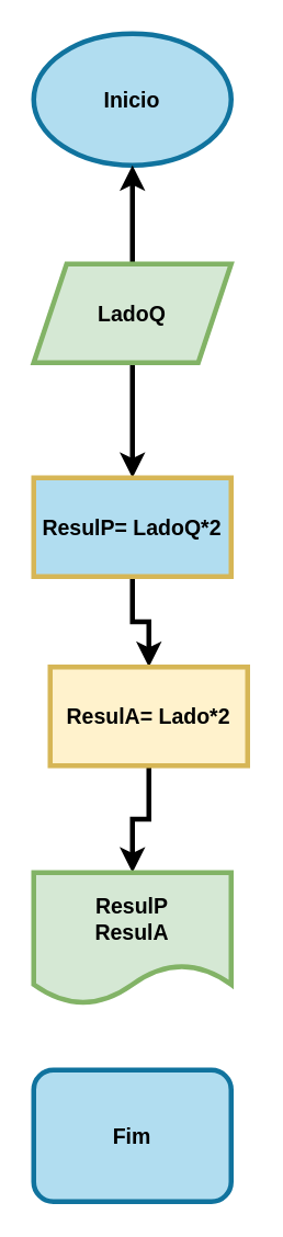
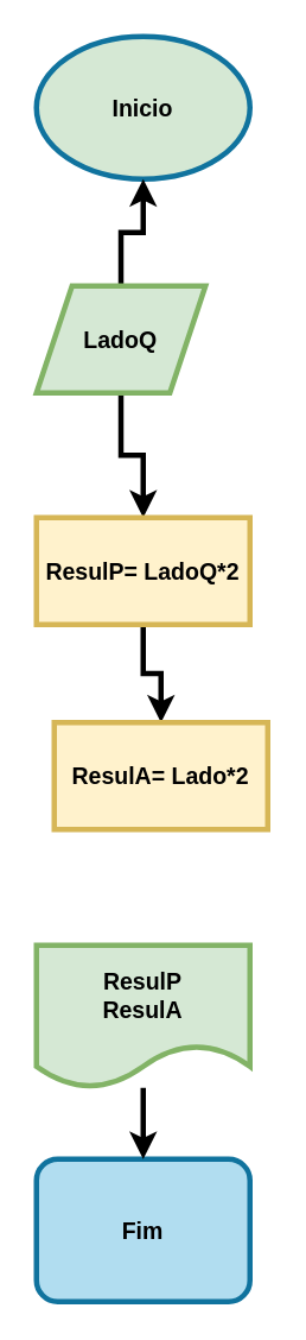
- <mxCell id="2" value="Inicio" style="ellipse;whiteSpace=wrap;html=1;fillColor=#b1ddf0;strokeColor=#10739e;fontStyle=1;fontSize=13;strokeWidth=3;" vertex="1" parent="1"><mxGeometry x="20" y="20" width="120" height="80" as="geometry" /></mxCell>
+ <mxCell id="2" value="Inicio" style="ellipse;whiteSpace=wrap;html=1;fillColor=#d5e8d4;strokeColor=#10739e;fontStyle=1;fontSize=13;strokeWidth=3;" vertex="1" parent="1"><mxGeometry x="20" y="20" width="120" height="80" as="geometry" /></mxCell>
- <mxCell id="5" value="LadoQ" style="shape=parallelogram;perimeter=parallelogramPerimeter;whiteSpace=wrap;html=1;fixedSize=1;fillColor=#d5e8d4;strokeColor=#82b366;fontStyle=1;fontSize=13;strokeWidth=3;" vertex="1" parent="1"><mxGeometry x="20" y="160" width="120" height="60" as="geometry" /></mxCell>
+ <mxCell id="5" value="LadoQ" style="shape=parallelogram;perimeter=parallelogramPerimeter;whiteSpace=wrap;html=1;fixedSize=1;fillColor=#d5e8d4;strokeColor=#82b366;fontStyle=1;fontSize=13;strokeWidth=3;" vertex="1" parent="1"><mxGeometry x="20" y="160" width="95" height="60" as="geometry" /></mxCell>
- <mxCell id="7" value="ResulP= LadoQ*2" style="whiteSpace=wrap;html=1;fillColor=#b1ddf0;strokeColor=#d6b656;fontStyle=1;fontSize=13;strokeWidth=3;" vertex="1" parent="1"><mxGeometry x="20" y="290" width="120" height="60" as="geometry" /></mxCell>
+ <mxCell id="7" value="ResulP= LadoQ*2" style="whiteSpace=wrap;html=1;fillColor=#fff2cc;strokeColor=#d6b656;fontStyle=1;fontSize=13;strokeWidth=3;" vertex="1" parent="1"><mxGeometry x="20" y="290" width="120" height="60" as="geometry" /></mxCell>
- <mxCell id="9" value="" style="edgeStyle=orthogonalEdgeStyle;rounded=0;orthogonalLoop=1;jettySize=auto;html=1;strokeWidth=3;fontSize=13;fontStyle=1" edge="1" parent="1" source="10" target="12"><mxGeometry relative="1" as="geometry" /></mxCell>
+ <mxCell id="11" value="" style="edgeStyle=orthogonalEdgeStyle;rounded=0;orthogonalLoop=1;jettySize=auto;html=1;strokeWidth=3;fontSize=13;fontStyle=1" edge="1" parent="1" source="12" target="8"><mxGeometry relative="1" as="geometry" /></mxCell>
